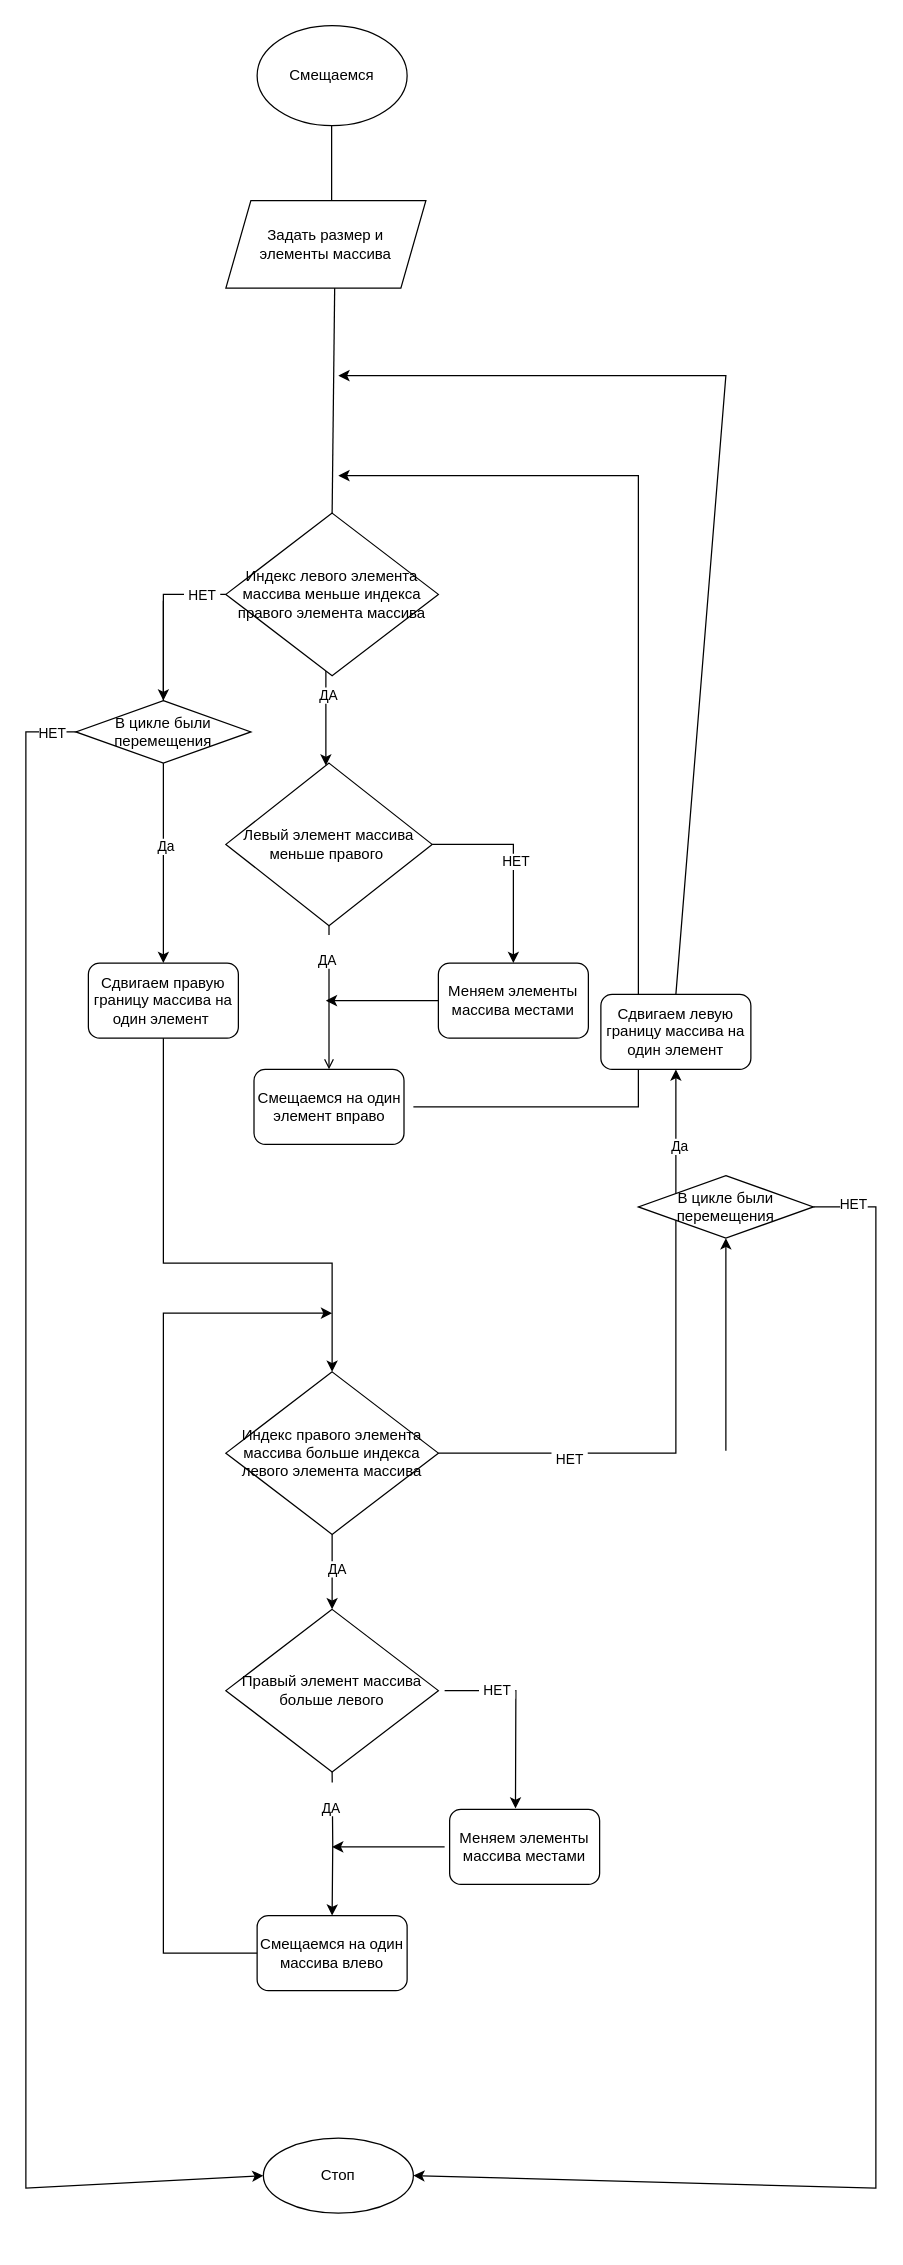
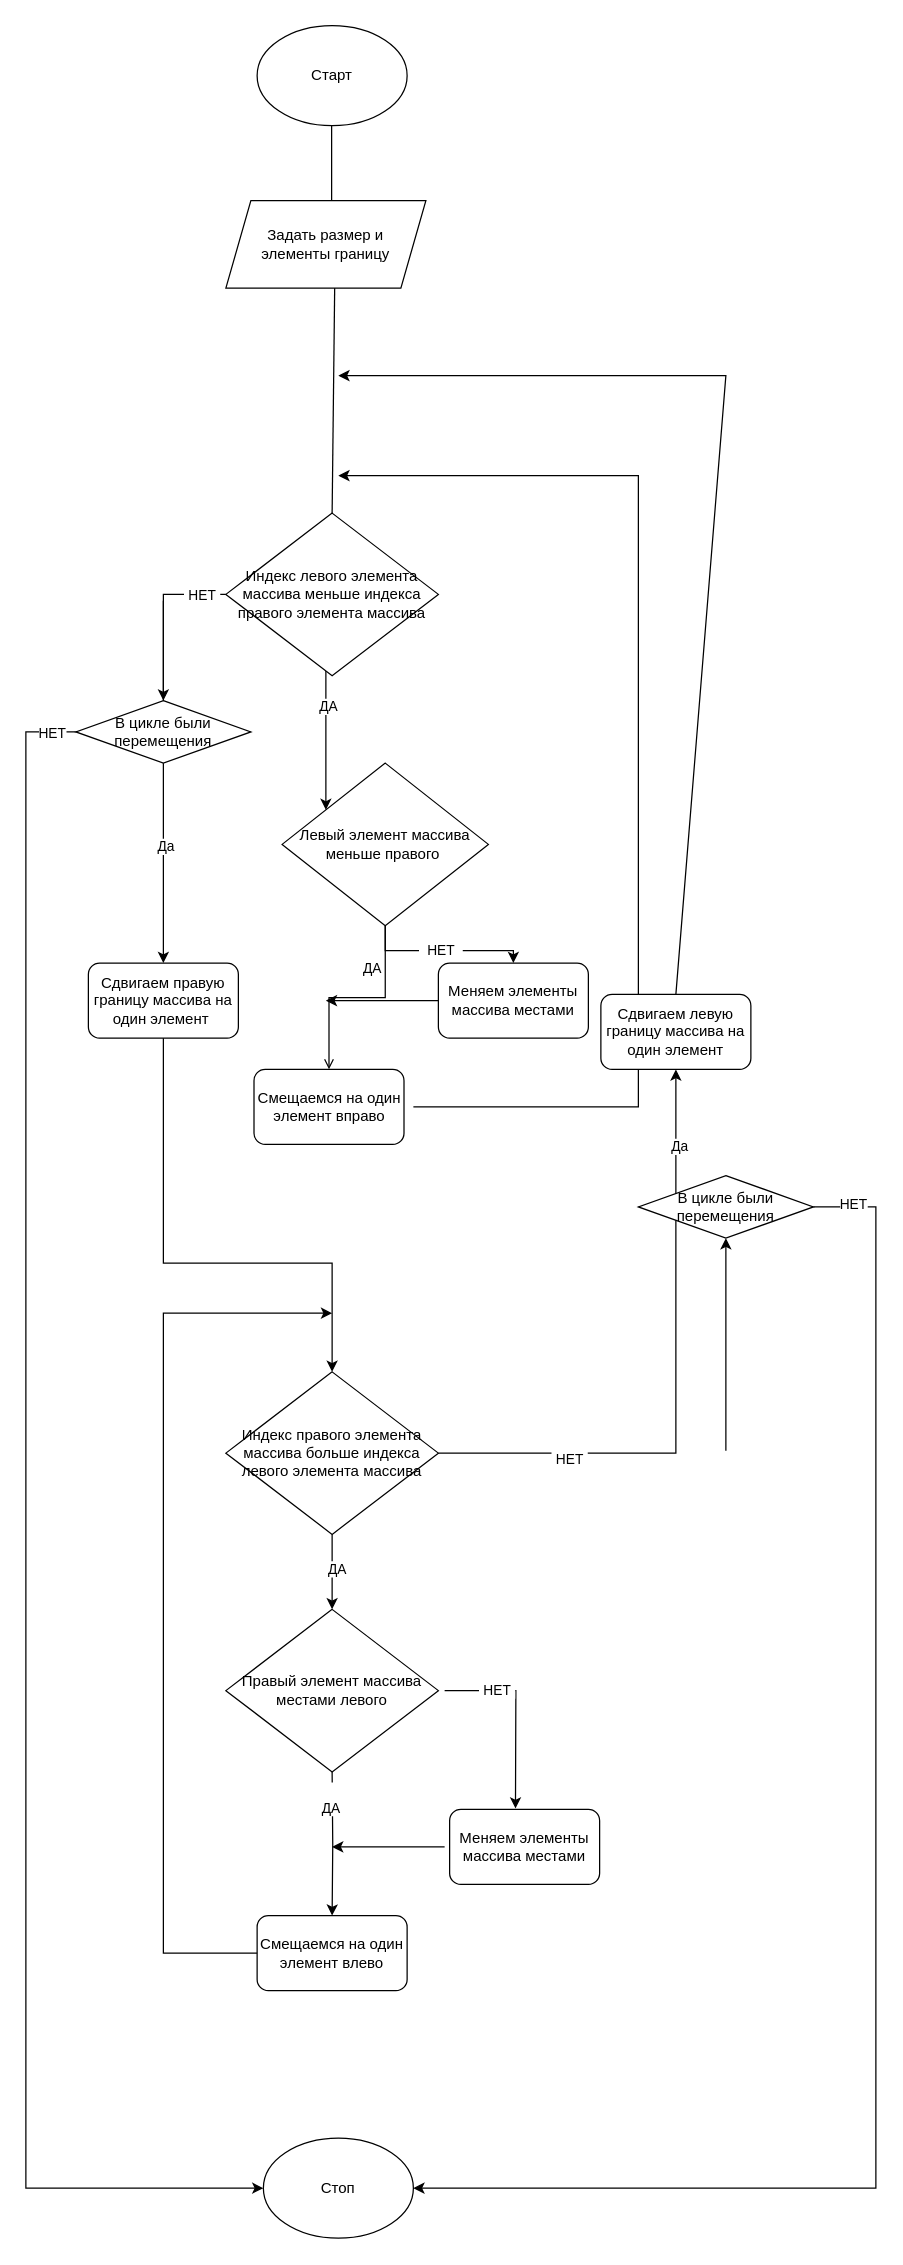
- <mxCell id="2" value="Смещаемся" style="ellipse;whiteSpace=wrap;html=1;" vertex="1" parent="1"><mxGeometry x="205" y="20" width="120" height="80" as="geometry" /></mxCell>
+ <mxCell id="2" value="Старт" style="ellipse;whiteSpace=wrap;html=1;" vertex="1" parent="1"><mxGeometry x="205" y="20" width="120" height="80" as="geometry" /></mxCell>
- <mxCell id="3" value="&lt;font&gt;Задать&amp;nbsp;размер и &lt;br&gt;элементы массива&lt;/font&gt;" style="shape=parallelogram;perimeter=parallelogramPerimeter;whiteSpace=wrap;html=1;fixedSize=1;" vertex="1" parent="1"><mxGeometry x="180" y="160" width="160" height="70" as="geometry" /></mxCell>
+ <mxCell id="3" value="&lt;font&gt;Задать&amp;nbsp;размер и &lt;br&gt;элементы границу&lt;/font&gt;" style="shape=parallelogram;perimeter=parallelogramPerimeter;whiteSpace=wrap;html=1;fixedSize=1;" vertex="1" parent="1"><mxGeometry x="180" y="160" width="160" height="70" as="geometry" /></mxCell>
- <mxCell id="8" value="Левый элемент массива меньше правого&amp;nbsp;" style="rhombus;whiteSpace=wrap;html=1;" vertex="1" parent="1"><mxGeometry x="180" y="610" width="165" height="130" as="geometry" /></mxCell>
+ <mxCell id="8" value="Левый элемент массива меньше правого&amp;nbsp;" style="rhombus;whiteSpace=wrap;html=1;" vertex="1" parent="1"><mxGeometry x="225" y="610" width="165" height="130" as="geometry" /></mxCell>
- <mxCell id="18" value="Правый элемент массива больше левого" style="rhombus;whiteSpace=wrap;html=1;" vertex="1" parent="1"><mxGeometry x="180" y="1287" width="170" height="130" as="geometry" /></mxCell>
+ <mxCell id="18" value="Правый элемент массива местами левого" style="rhombus;whiteSpace=wrap;html=1;" vertex="1" parent="1"><mxGeometry x="180" y="1287" width="170" height="130" as="geometry" /></mxCell>
- <mxCell id="21" value="Смещаемся на один массива влево" style="rounded=1;whiteSpace=wrap;html=1;" vertex="1" parent="1"><mxGeometry x="205" y="1532" width="120" height="60" as="geometry" /></mxCell>
+ <mxCell id="21" value="Смещаемся на один элемент влево" style="rounded=1;whiteSpace=wrap;html=1;" vertex="1" parent="1"><mxGeometry x="205" y="1532" width="120" height="60" as="geometry" /></mxCell>
- <mxCell id="50" value="Стоп" style="ellipse;whiteSpace=wrap;html=1;" vertex="1" parent="1"><mxGeometry x="210" y="1710" width="120" height="60" as="geometry" /></mxCell>
+ <mxCell id="50" value="Стоп" style="ellipse;whiteSpace=wrap;html=1;" vertex="1" parent="1"><mxGeometry x="210" y="1710" width="120" height="80" as="geometry" /></mxCell>
